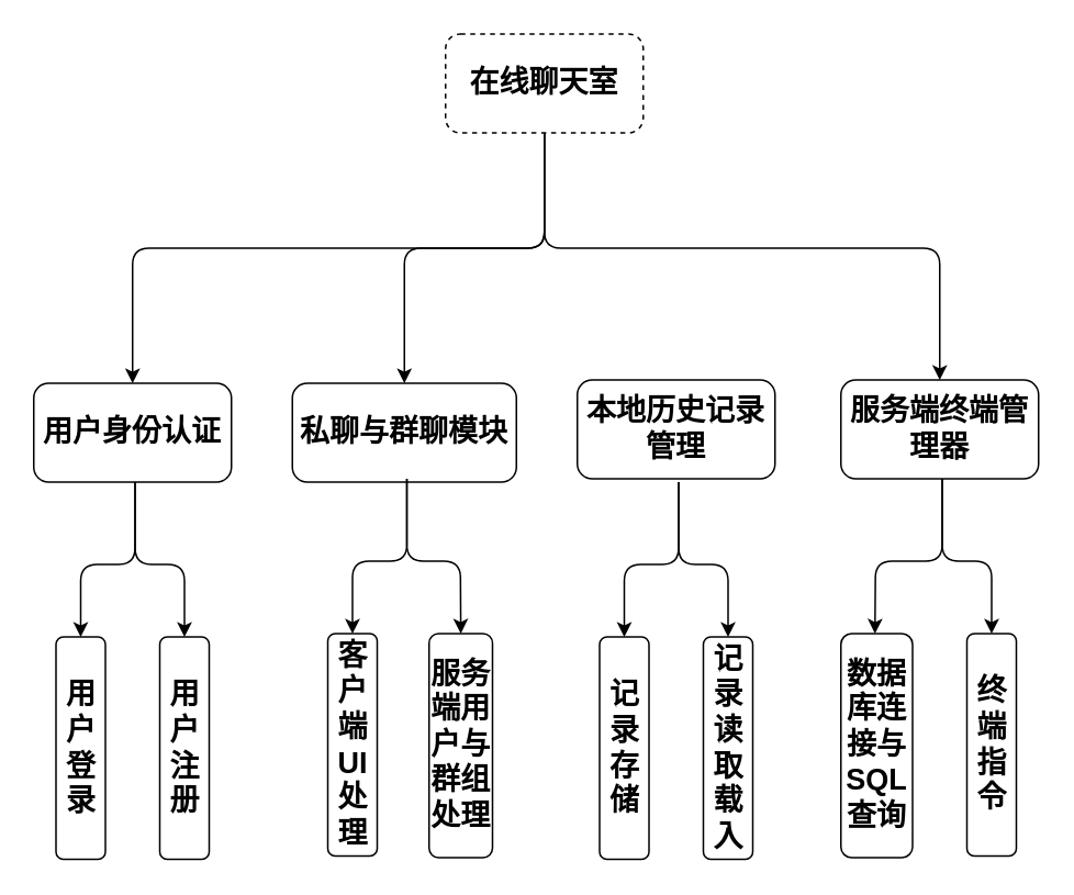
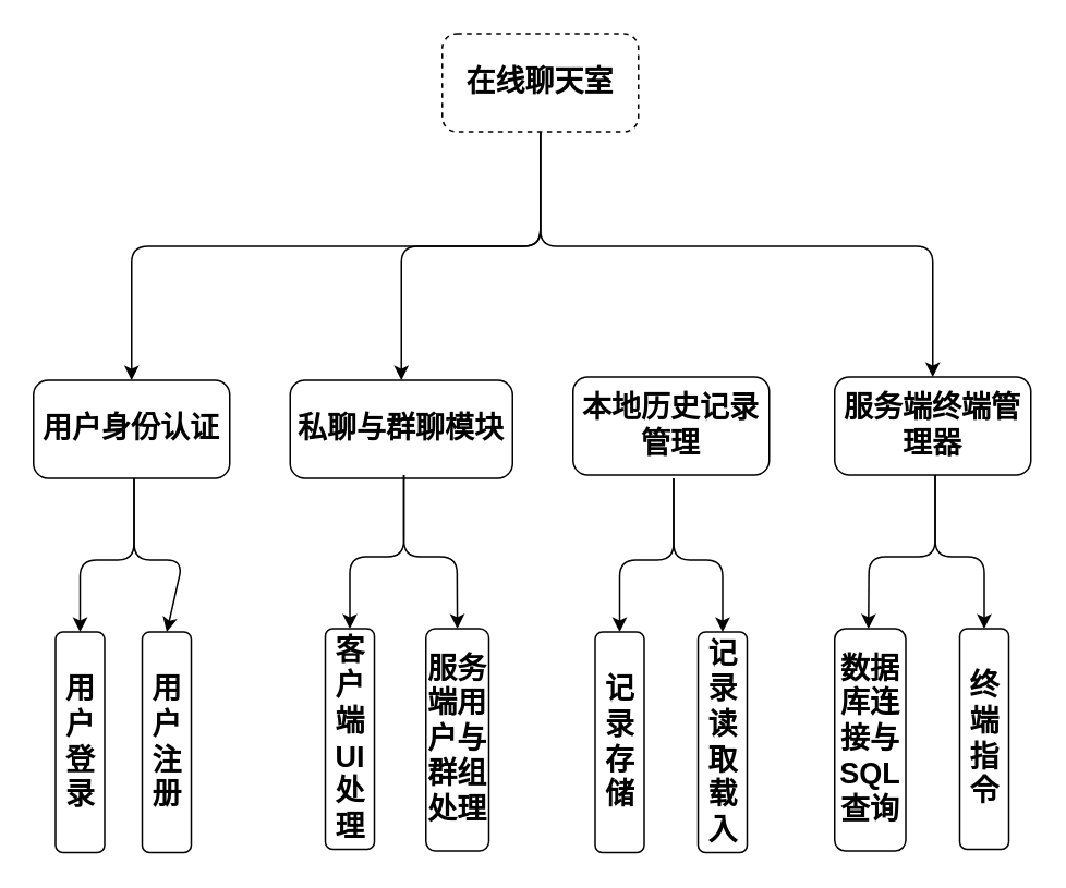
- <mxCell id="11" value="&lt;span style=&quot;font-size: 18px;&quot;&gt;&lt;b&gt;用户注册&lt;/b&gt;&lt;/span&gt;" style="rounded=1;whiteSpace=wrap;html=1;" vertex="1" parent="1"><mxGeometry x="96.5" y="386" width="30" height="135" as="geometry" /></mxCell>
+ <mxCell id="11" value="&lt;span style=&quot;font-size: 18px;&quot;&gt;&lt;b&gt;用户注册&lt;/b&gt;&lt;/span&gt;" style="rounded=1;whiteSpace=wrap;html=1;" vertex="1" parent="1"><mxGeometry x="86.5" y="386" width="30" height="135" as="geometry" /></mxCell>
